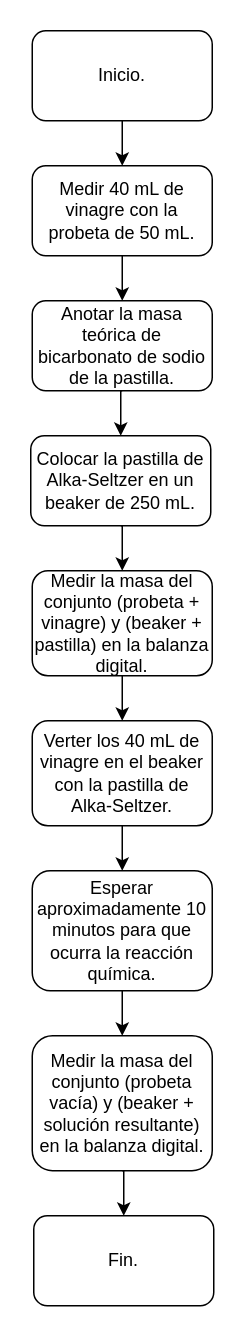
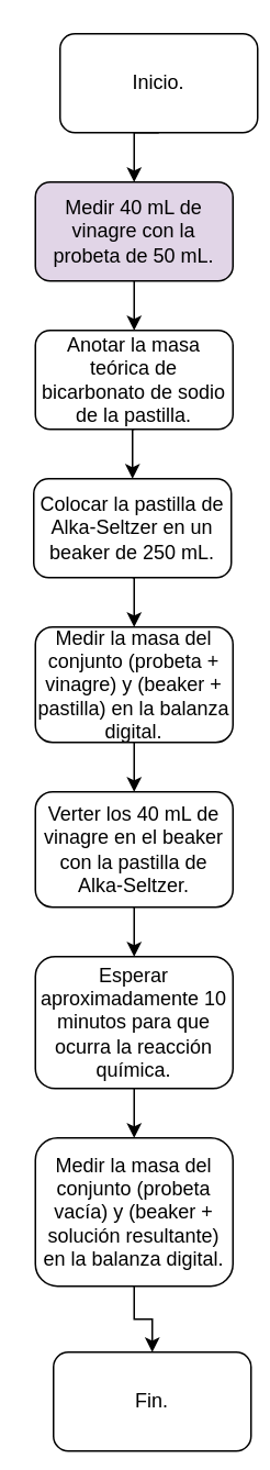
- <mxCell id="5" value="Inicio." style="rounded=1;whiteSpace=wrap;html=1;" vertex="1" parent="1"><mxGeometry x="21" y="20" width="120" height="60" as="geometry" /></mxCell>
+ <mxCell id="5" value="Inicio." style="rounded=1;whiteSpace=wrap;html=1;" vertex="1" parent="1"><mxGeometry x="36" y="20" width="120" height="60" as="geometry" /></mxCell>
- <mxCell id="3" value="Medir 40 mL de vinagre con la probeta de 50 mL." style="rounded=1;whiteSpace=wrap;html=1;" vertex="1" parent="1"><mxGeometry x="21" y="110" width="120" height="60" as="geometry" /></mxCell>
+ <mxCell id="3" value="Medir 40 mL de vinagre con la probeta de 50 mL." style="rounded=1;whiteSpace=wrap;html=1;fillColor=#e1d5e7;" vertex="1" parent="1"><mxGeometry x="21" y="110" width="120" height="60" as="geometry" /></mxCell>
- <mxCell id="18" value="Fin." style="rounded=1;whiteSpace=wrap;html=1;" vertex="1" parent="1"><mxGeometry x="22" y="810" width="120" height="60" as="geometry" /></mxCell>
+ <mxCell id="18" value="Fin." style="rounded=1;whiteSpace=wrap;html=1;" vertex="1" parent="1"><mxGeometry x="32" y="820" width="120" height="60" as="geometry" /></mxCell>
